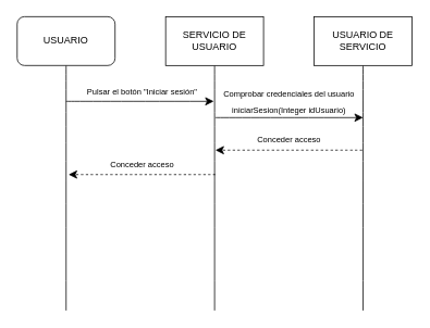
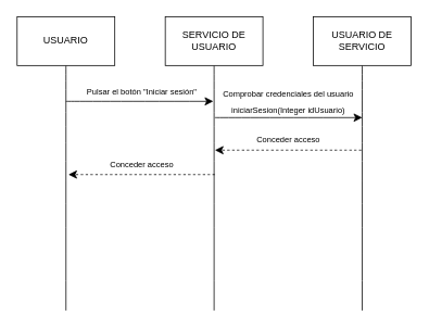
- <mxCell id="3" value="USUARIO" style="whiteSpace=wrap;html=1;rounded=1;" parent="1" vertex="1"><mxGeometry x="20" y="20" width="120" height="60" as="geometry" /></mxCell>
+ <mxCell id="3" value="USUARIO" style="rounded=0;whiteSpace=wrap;html=1;" parent="1" vertex="1"><mxGeometry x="20" y="20" width="120" height="60" as="geometry" /></mxCell>
